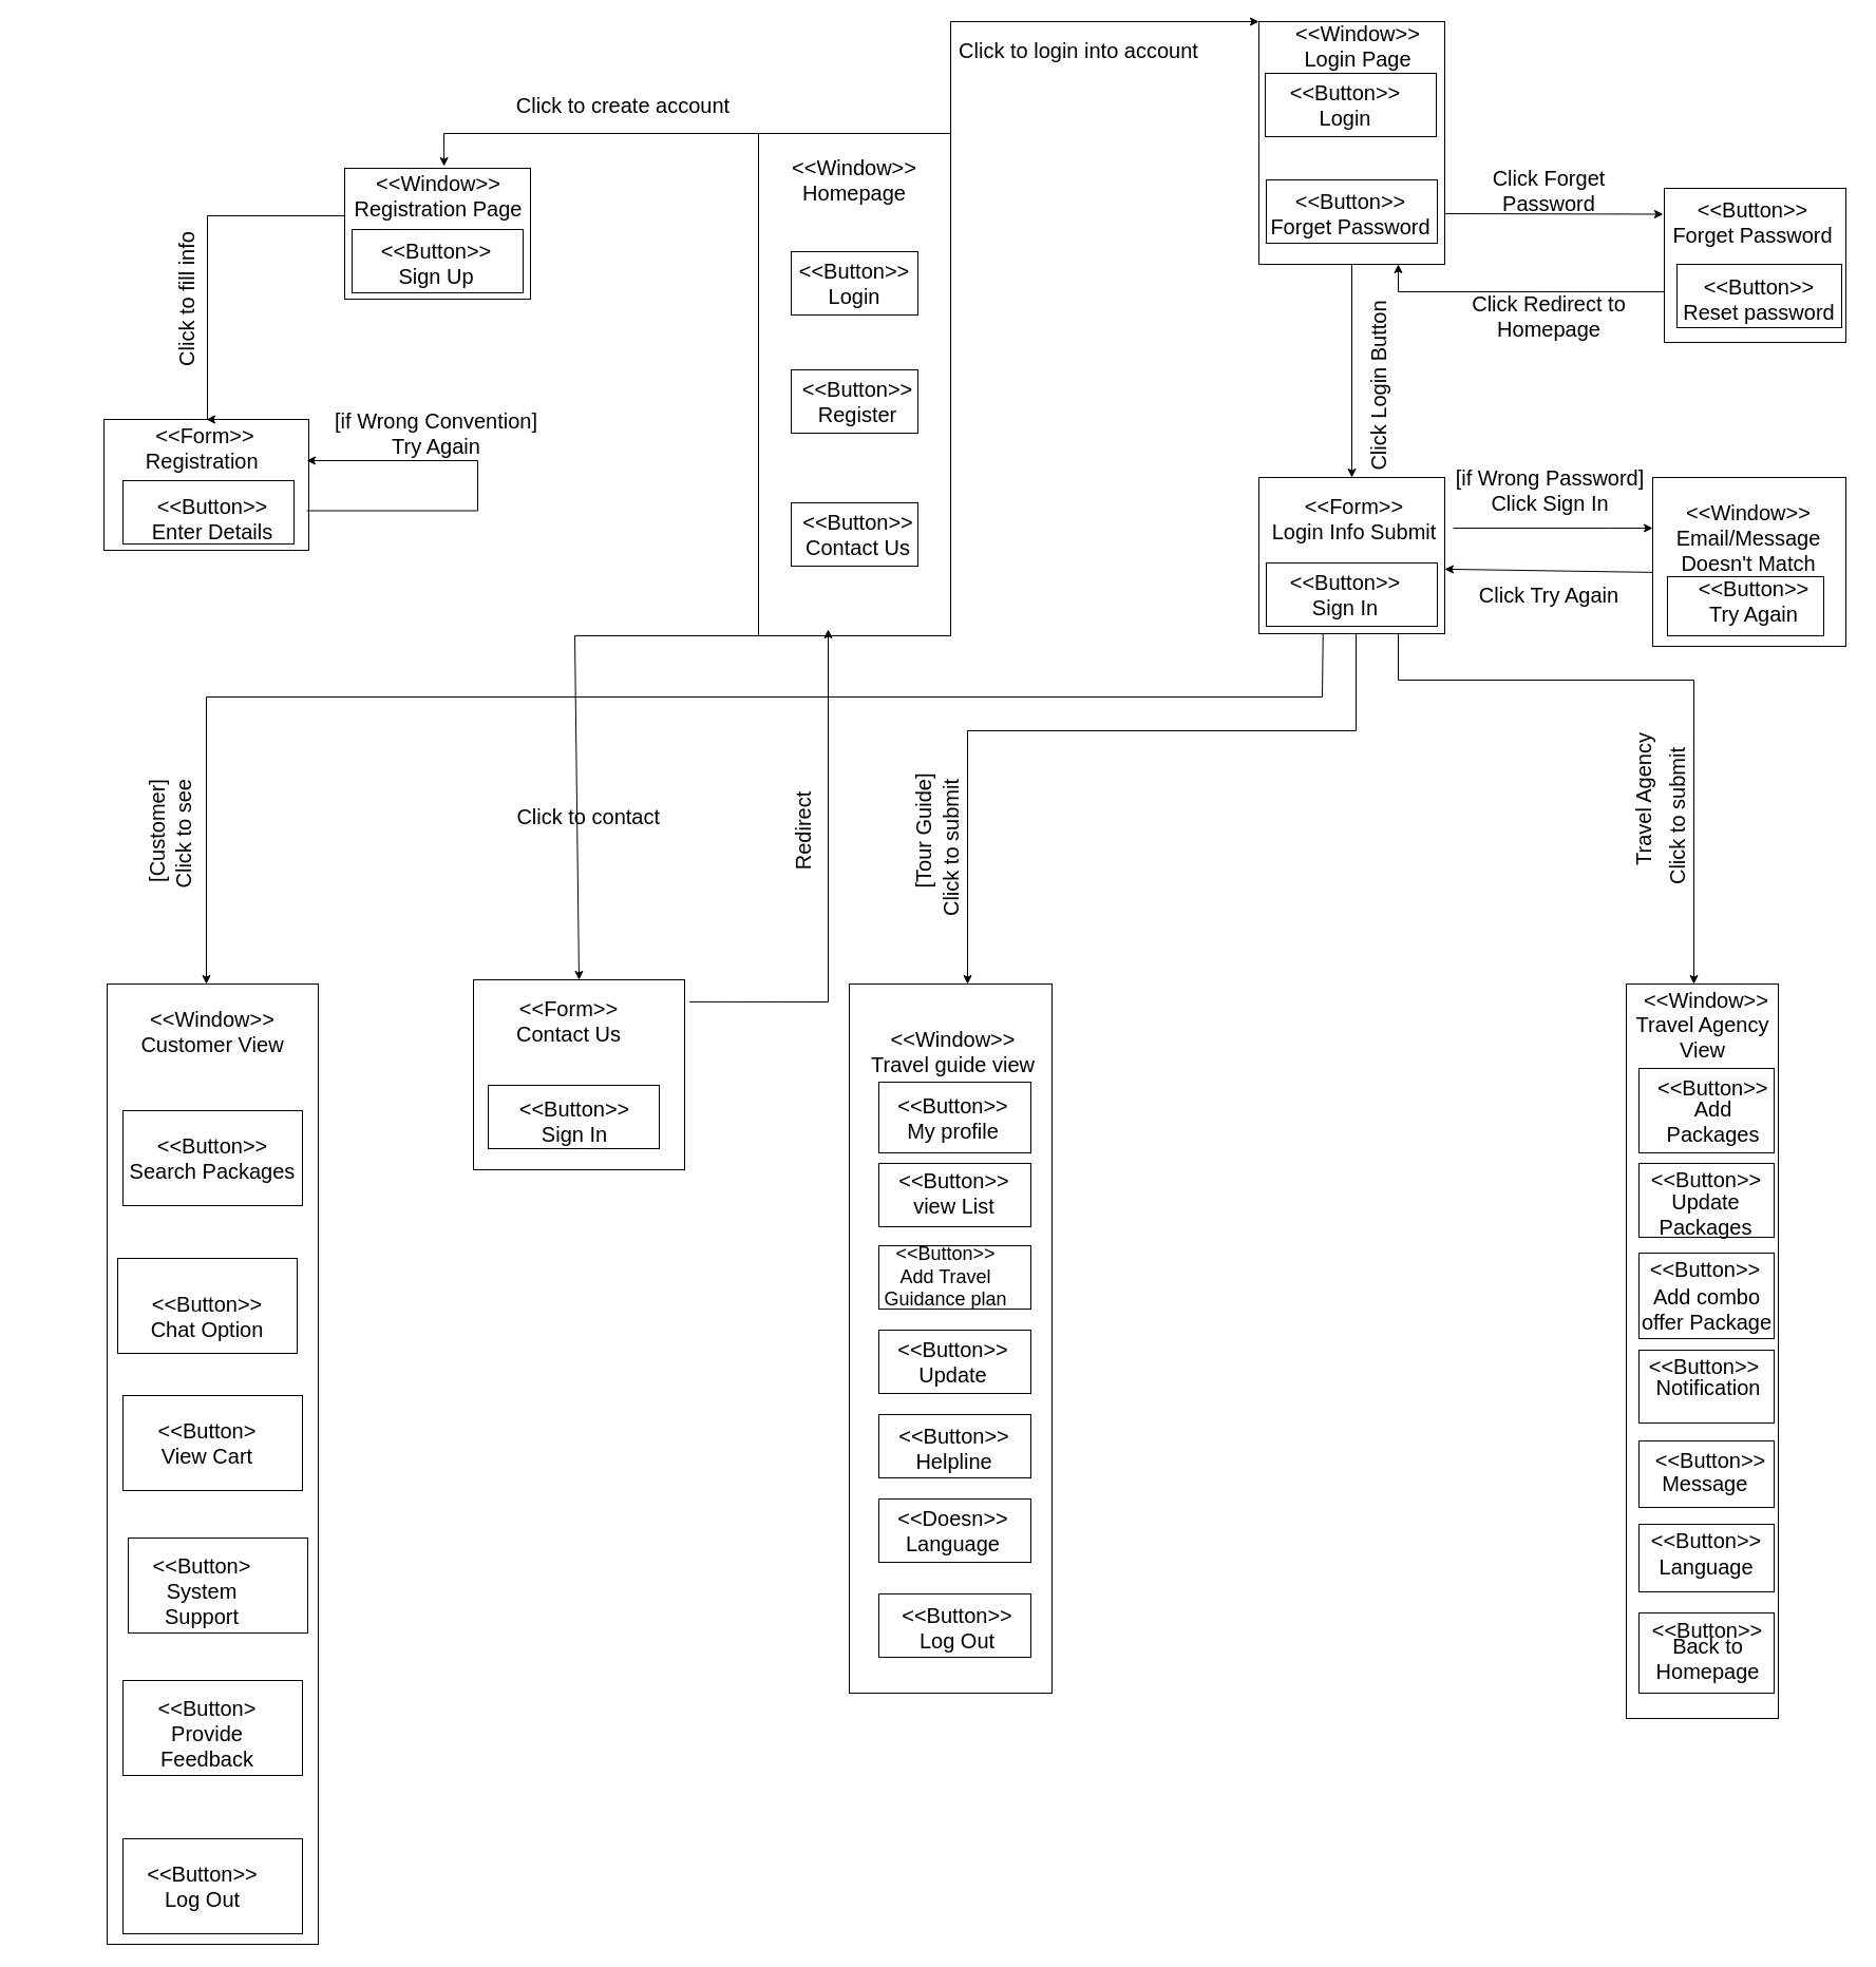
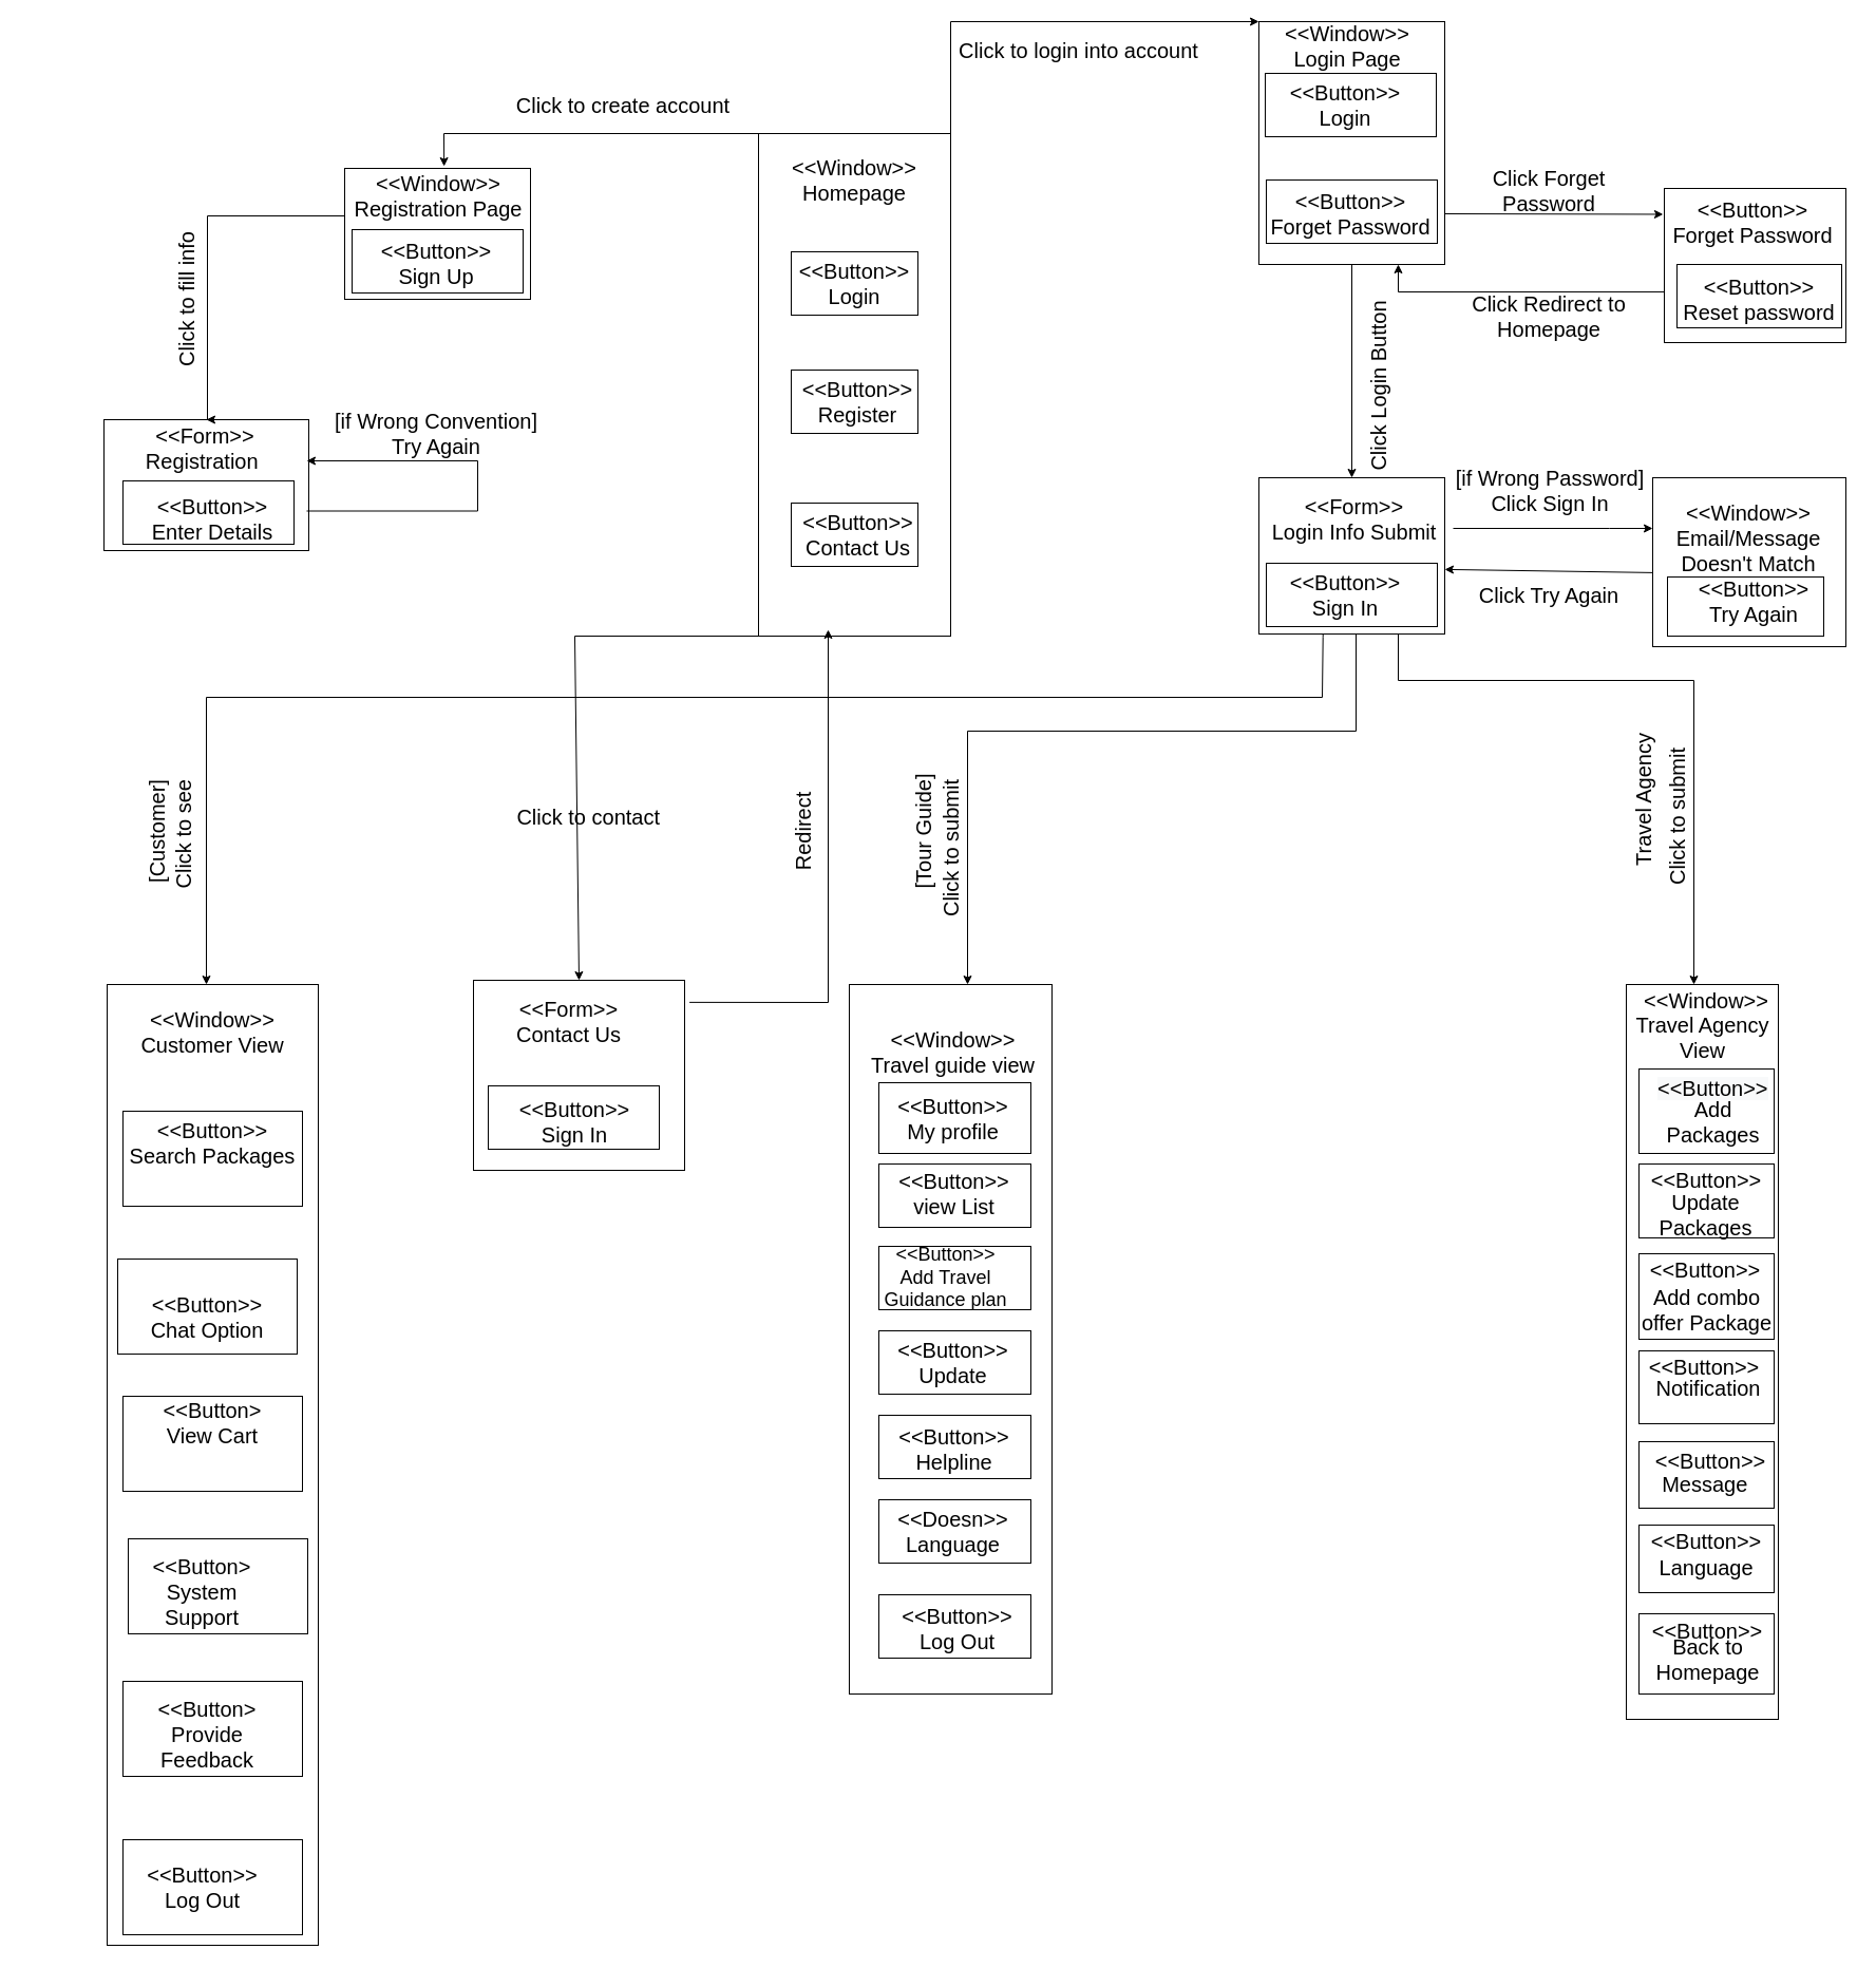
- <mxCell id="38" value="&lt;font style=&quot;font-size: 20px;&quot;&gt;&amp;lt;&amp;lt;Window&amp;gt;&amp;gt;&lt;br style=&quot;font-size: 20px;&quot;&gt;Login Page&lt;br style=&quot;font-size: 20px;&quot;&gt;&lt;/font&gt;" style="text;html=1;strokeColor=none;fillColor=none;align=center;verticalAlign=middle;whiteSpace=wrap;rounded=0;fontSize=20;fontStyle=0" parent="1" vertex="1"><mxGeometry x="1204" y="24" width="164" height="38" as="geometry" /></mxCell>
+ <mxCell id="38" value="&lt;font style=&quot;font-size: 20px;&quot;&gt;&amp;lt;&amp;lt;Window&amp;gt;&amp;gt;&lt;br style=&quot;font-size: 20px;&quot;&gt;Login Page&lt;br style=&quot;font-size: 20px;&quot;&gt;&lt;/font&gt;" style="text;html=1;strokeColor=none;fillColor=none;align=center;verticalAlign=middle;whiteSpace=wrap;rounded=0;fontSize=20;fontStyle=0" parent="1" vertex="1"><mxGeometry x="1194" y="24" width="164" height="38" as="geometry" /></mxCell>
- <mxCell id="70" value="&lt;font style=&quot;font-size: 20px&quot;&gt;&amp;lt;&amp;lt;Button&amp;gt;&amp;gt;&lt;br&gt;Search Packages&lt;br&gt;&lt;/font&gt;" style="text;html=1;strokeColor=none;fillColor=none;align=center;verticalAlign=middle;whiteSpace=wrap;rounded=0;" parent="1" vertex="1"><mxGeometry x="121" y="1082" width="160" height="30" as="geometry" /></mxCell>
+ <mxCell id="70" value="&lt;font style=&quot;font-size: 20px&quot;&gt;&amp;lt;&amp;lt;Button&amp;gt;&amp;gt;&lt;br&gt;Search Packages&lt;br&gt;&lt;/font&gt;" style="text;html=1;strokeColor=none;fillColor=none;align=center;verticalAlign=middle;whiteSpace=wrap;rounded=0;" parent="1" vertex="1"><mxGeometry x="121" y="1067" width="160" height="30" as="geometry" /></mxCell>
- <mxCell id="76" value="&lt;font style=&quot;font-size: 20px&quot;&gt;&amp;lt;&amp;lt;Button&amp;gt;&lt;br&gt;View Cart&lt;/font&gt;" style="text;html=1;strokeColor=none;fillColor=none;align=center;verticalAlign=middle;whiteSpace=wrap;rounded=0;" parent="1" vertex="1"><mxGeometry x="136" y="1352" width="120" height="30" as="geometry" /></mxCell>
+ <mxCell id="76" value="&lt;font style=&quot;font-size: 20px&quot;&gt;&amp;lt;&amp;lt;Button&amp;gt;&lt;br&gt;View Cart&lt;/font&gt;" style="text;html=1;strokeColor=none;fillColor=none;align=center;verticalAlign=middle;whiteSpace=wrap;rounded=0;" parent="1" vertex="1"><mxGeometry x="141" y="1332" width="120" height="30" as="geometry" /></mxCell>
